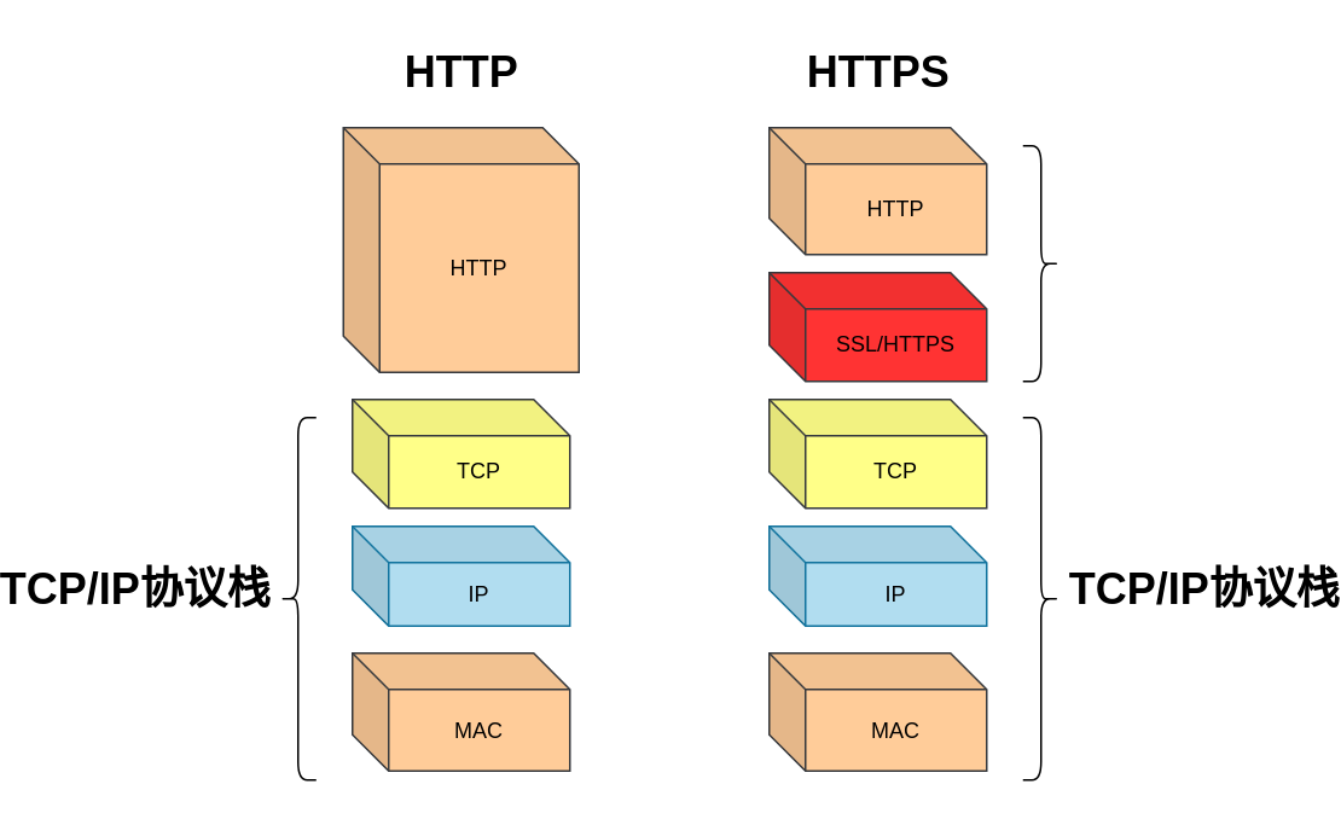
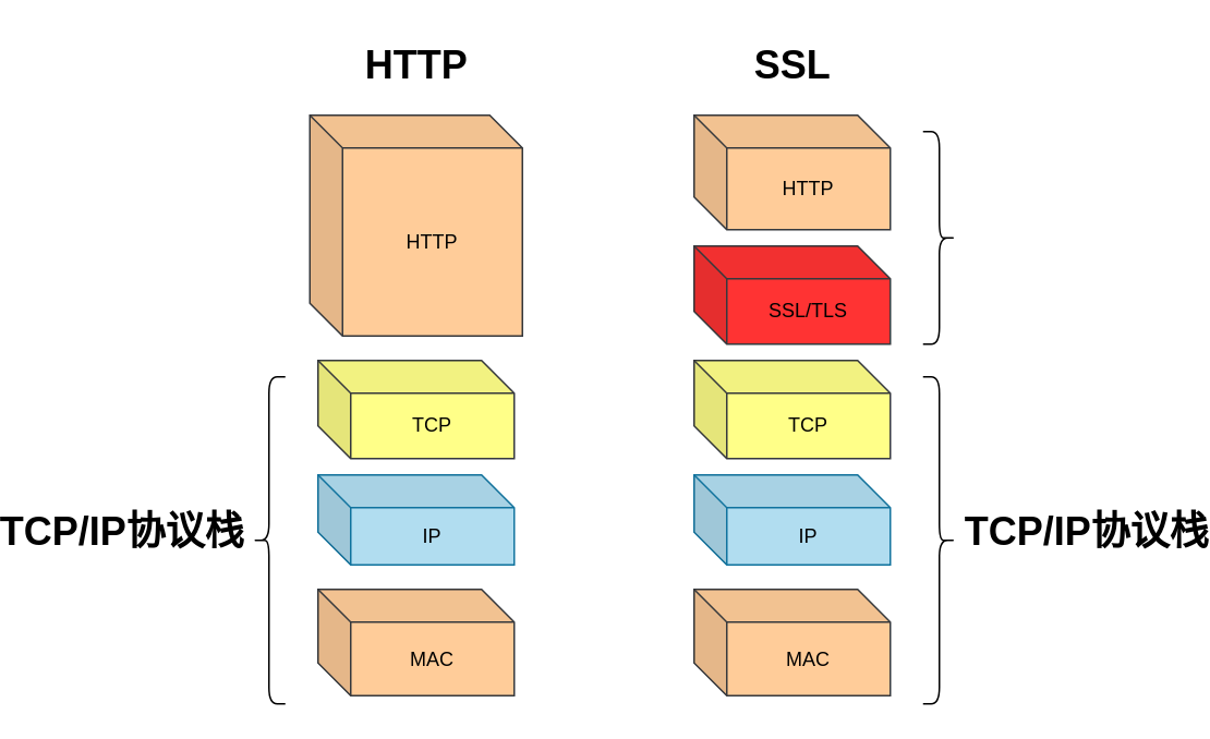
- <mxCell id="17" value="HTTPS" style="text;strokeColor=none;fillColor=none;html=1;fontSize=24;fontStyle=1;verticalAlign=middle;align=center;" vertex="1" parent="1"><mxGeometry x="430" y="20" width="100" height="40" as="geometry" /></mxCell>
+ <mxCell id="17" value="SSL" style="text;strokeColor=none;fillColor=none;html=1;fontSize=24;fontStyle=1;verticalAlign=middle;align=center;" vertex="1" parent="1"><mxGeometry x="430" y="20" width="100" height="40" as="geometry" /></mxCell>
- <mxCell id="12" value="SSL/HTTPS" style="shape=cube;whiteSpace=wrap;html=1;boundedLbl=1;backgroundOutline=1;darkOpacity=0.05;darkOpacity2=0.1;fillColor=#FF3333;strokeColor=#36393d;" vertex="1" parent="1"><mxGeometry x="420" y="150" width="120" height="60" as="geometry" /></mxCell>
+ <mxCell id="12" value="SSL/TLS" style="shape=cube;whiteSpace=wrap;html=1;boundedLbl=1;backgroundOutline=1;darkOpacity=0.05;darkOpacity2=0.1;fillColor=#FF3333;strokeColor=#36393d;" vertex="1" parent="1"><mxGeometry x="420" y="150" width="120" height="60" as="geometry" /></mxCell>
